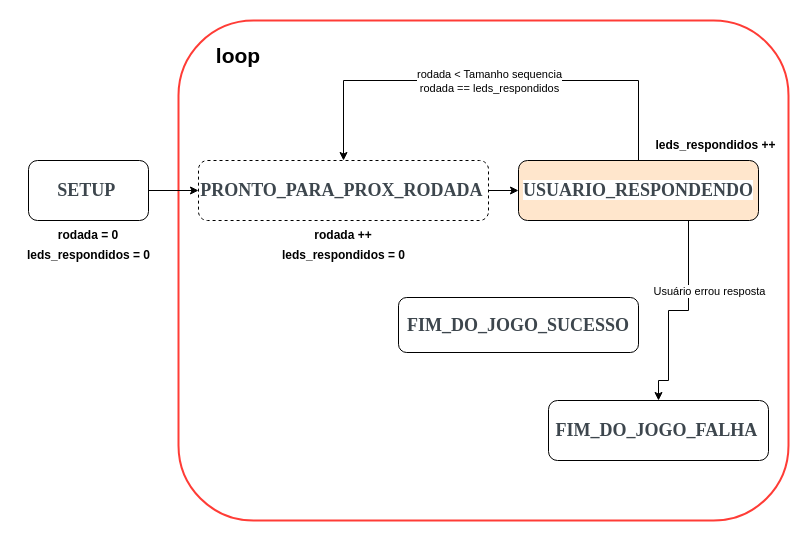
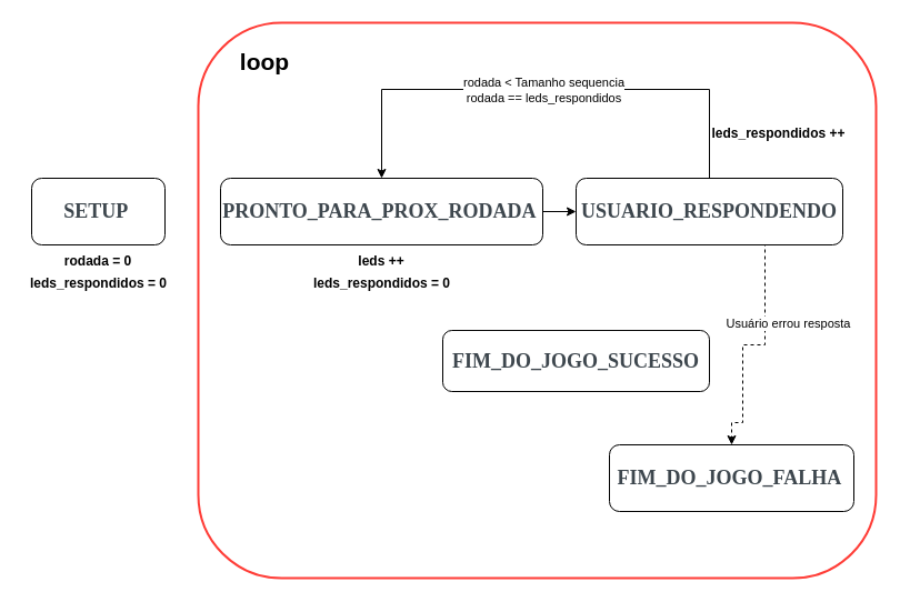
- <mxCell id="19" value="&lt;b&gt;leds_respondidos ++&lt;/b&gt;" style="text;html=1;strokeColor=none;fillColor=none;align=center;verticalAlign=middle;whiteSpace=wrap;rounded=0;" vertex="1" parent="1"><mxGeometry x="648" y="130" width="135" height="30" as="geometry" /></mxCell>
+ <mxCell id="19" value="&lt;b&gt;leds_respondidos ++&lt;/b&gt;" style="text;html=1;strokeColor=none;fillColor=none;align=center;verticalAlign=middle;whiteSpace=wrap;rounded=0;" vertex="1" parent="1"><mxGeometry x="633" y="105" width="135" height="30" as="geometry" /></mxCell>
- <mxCell id="3" style="edgeStyle=orthogonalEdgeStyle;rounded=0;orthogonalLoop=1;jettySize=auto;html=1;exitX=1;exitY=0.5;exitDx=0;exitDy=0;" parent="1" source="4" target="6" edge="1"><mxGeometry relative="1" as="geometry" /></mxCell>
- <mxCell id="6" value="&lt;font color=&quot;#3d464d&quot;&gt;&lt;strong style=&quot;margin: 0px; padding: 0px; box-sizing: border-box; font-family: &amp;quot;Source Serif Pro&amp;quot;, serif; font-size: 18px; text-align: left; background-color: rgb(255, 255, 255);&quot;&gt;PRONTO_PARA_PROX_RODADA&lt;/strong&gt;&amp;nbsp;&lt;/font&gt;" style="rounded=1;whiteSpace=wrap;html=1;dashed=1;" parent="1" vertex="1"><mxGeometry x="198" y="160" width="290" height="60" as="geometry" /></mxCell>
+ <mxCell id="6" value="&lt;font color=&quot;#3d464d&quot;&gt;&lt;strong style=&quot;margin: 0px; padding: 0px; box-sizing: border-box; font-family: &amp;quot;Source Serif Pro&amp;quot;, serif; font-size: 18px; text-align: left; background-color: rgb(255, 255, 255);&quot;&gt;PRONTO_PARA_PROX_RODADA&lt;/strong&gt;&amp;nbsp;&lt;/font&gt;" style="rounded=1;whiteSpace=wrap;html=1;" parent="1" vertex="1"><mxGeometry x="198" y="160" width="290" height="60" as="geometry" /></mxCell>
- <mxCell id="11" value="&lt;strong style=&quot;margin: 0px; padding: 0px; box-sizing: border-box; color: rgb(61, 70, 77); font-family: &amp;quot;Source Serif Pro&amp;quot;, serif; font-size: 18px; text-align: left; background-color: rgb(255, 255, 255);&quot;&gt;USUARIO_RESPONDENDO&lt;/strong&gt;" style="rounded=1;whiteSpace=wrap;html=1;fillColor=#ffe6cc;" parent="1" vertex="1"><mxGeometry x="518" y="160" width="240" height="60" as="geometry" /></mxCell>
+ <mxCell id="11" value="&lt;strong style=&quot;margin: 0px; padding: 0px; box-sizing: border-box; color: rgb(61, 70, 77); font-family: &amp;quot;Source Serif Pro&amp;quot;, serif; font-size: 18px; text-align: left; background-color: rgb(255, 255, 255);&quot;&gt;USUARIO_RESPONDENDO&lt;/strong&gt;" style="rounded=1;whiteSpace=wrap;html=1;" parent="1" vertex="1"><mxGeometry x="518" y="160" width="240" height="60" as="geometry" /></mxCell>
- <mxCell id="16" value="&lt;b&gt;rodada ++&lt;/b&gt;" style="text;html=1;strokeColor=none;fillColor=none;align=center;verticalAlign=middle;whiteSpace=wrap;rounded=0;" parent="1" vertex="1"><mxGeometry x="308" y="220" width="70" height="30" as="geometry" /></mxCell>
+ <mxCell id="16" value="&lt;b&gt;leds ++&lt;/b&gt;" style="text;html=1;strokeColor=none;fillColor=none;align=center;verticalAlign=middle;whiteSpace=wrap;rounded=0;" parent="1" vertex="1"><mxGeometry x="308" y="220" width="70" height="30" as="geometry" /></mxCell>
- <mxCell id="7" style="edgeStyle=orthogonalEdgeStyle;rounded=0;orthogonalLoop=1;jettySize=auto;html=1;exitX=0.5;exitY=1;exitDx=0;exitDy=0;entryX=0.5;entryY=0;entryDx=0;entryDy=0;" parent="1" source="11" target="13" edge="1"><mxGeometry relative="1" as="geometry"><Array as="points"><mxPoint x="688" y="220" /><mxPoint x="688" y="310" /><mxPoint x="668" y="310" /><mxPoint x="668" y="380" /><mxPoint x="658" y="380" /></Array></mxGeometry></mxCell>
+ <mxCell id="7" style="edgeStyle=orthogonalEdgeStyle;rounded=0;orthogonalLoop=1;jettySize=auto;html=1;exitX=0.5;exitY=1;exitDx=0;exitDy=0;entryX=0.5;entryY=0;entryDx=0;entryDy=0;dashed=1;" parent="1" source="11" target="13" edge="1"><mxGeometry relative="1" as="geometry"><Array as="points"><mxPoint x="688" y="220" /><mxPoint x="688" y="310" /><mxPoint x="668" y="310" /><mxPoint x="668" y="380" /><mxPoint x="658" y="380" /></Array></mxGeometry></mxCell>
